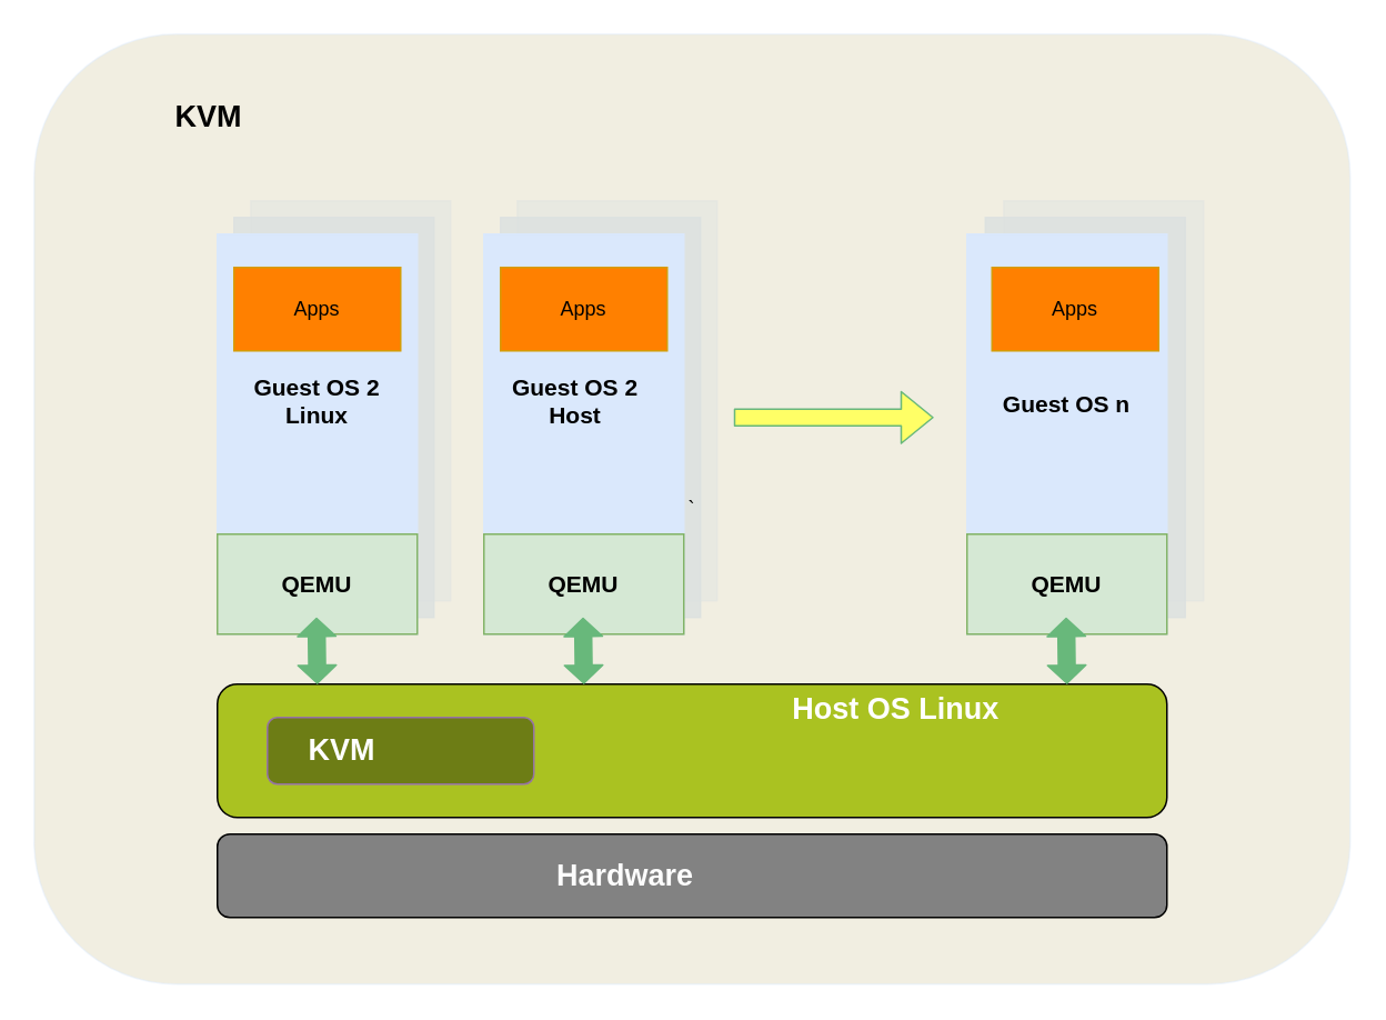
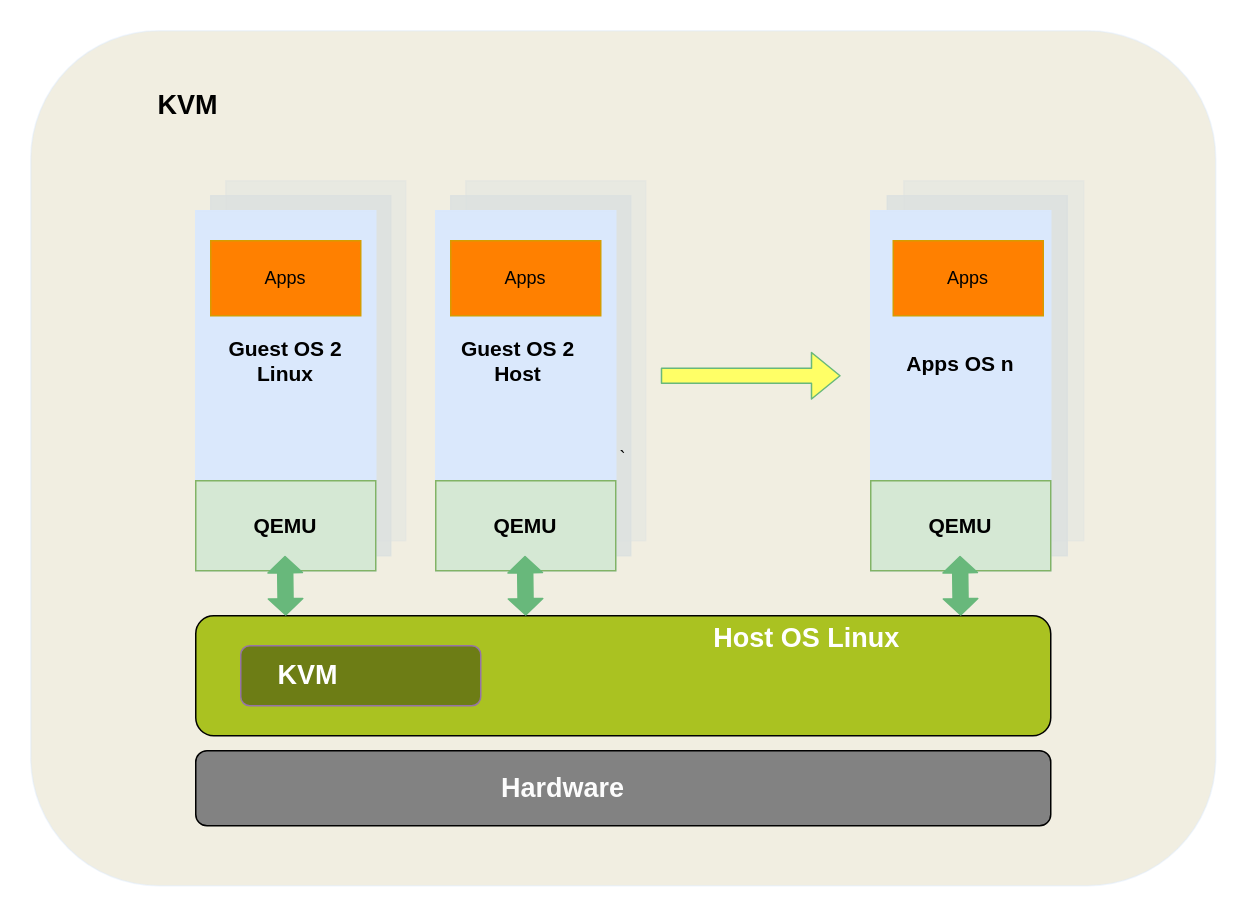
- <mxCell id="29" value="&lt;font style=&quot;font-size: 14px&quot;&gt;&lt;b&gt;Guest OS n&lt;br&gt;&amp;nbsp;&lt;br&gt;&lt;/b&gt;&lt;/font&gt;" style="text;html=1;strokeColor=none;fillColor=none;align=center;verticalAlign=middle;whiteSpace=wrap;rounded=0;" vertex="1" parent="1"><mxGeometry x="595" y="230" width="90" height="40" as="geometry" /></mxCell>
+ <mxCell id="29" value="&lt;font style=&quot;font-size: 14px&quot;&gt;&lt;b&gt;Apps OS n&lt;br&gt;&amp;nbsp;&lt;br&gt;&lt;/b&gt;&lt;/font&gt;" style="text;html=1;strokeColor=none;fillColor=none;align=center;verticalAlign=middle;whiteSpace=wrap;rounded=0;" vertex="1" parent="1"><mxGeometry x="595" y="230" width="90" height="40" as="geometry" /></mxCell>
